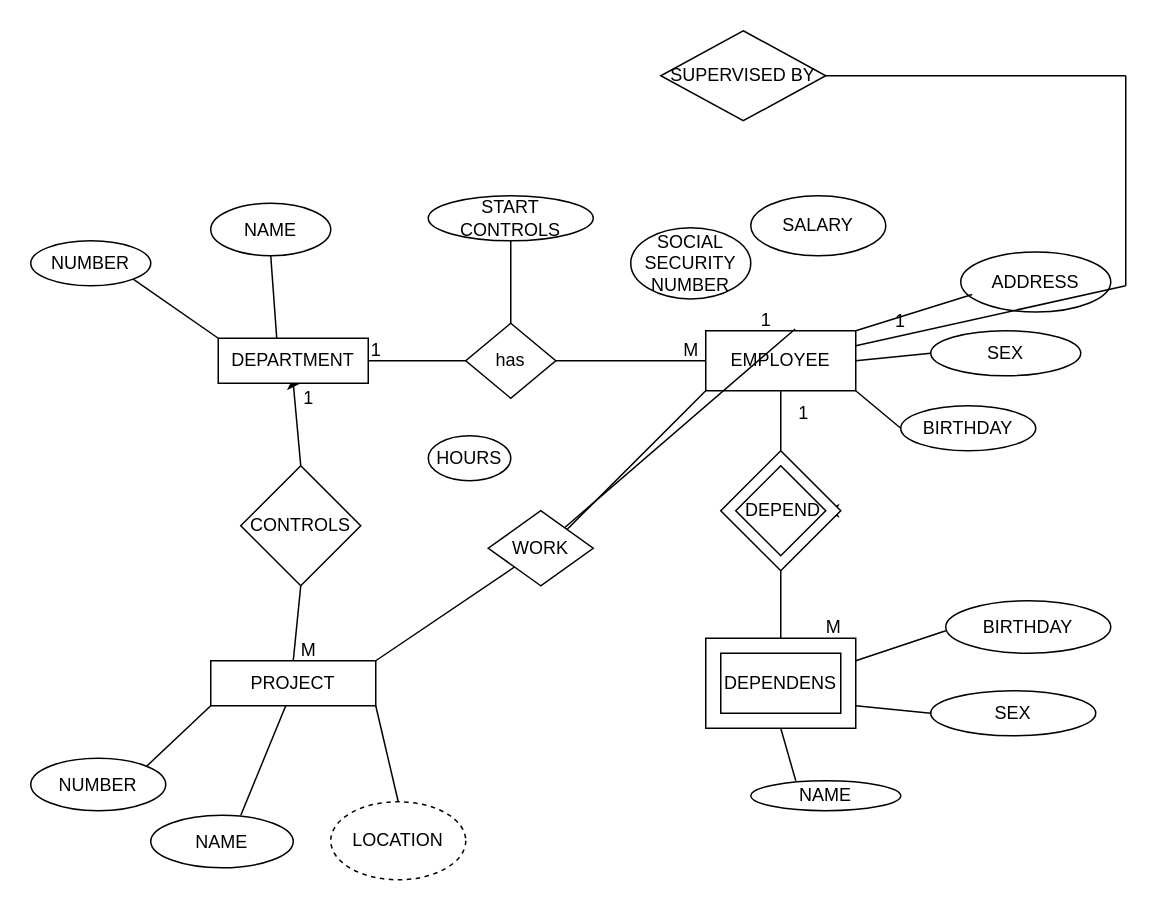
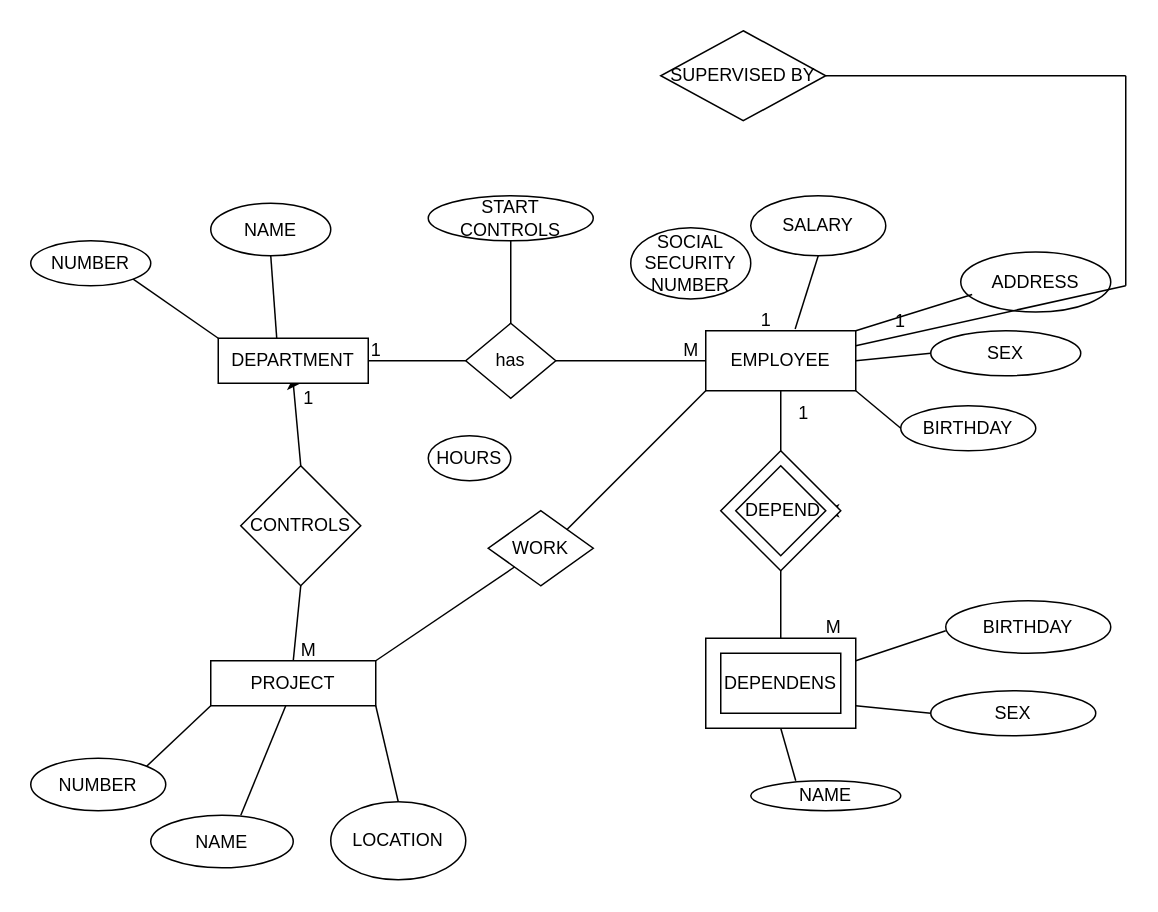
- <mxCell id="45" value="" style="endArrow=none;html=1;rounded=0;exitX=0.596;exitY=-0.03;exitDx=0;exitDy=0;exitPerimeter=0;" edge="1" parent="1" source="9" target="24"><mxGeometry width="50" height="50" relative="1" as="geometry"><mxPoint x="490" y="240" as="sourcePoint" /><mxPoint x="540" y="190" as="targetPoint" /></mxGeometry></mxCell>
+ <mxCell id="45" value="" style="endArrow=none;html=1;rounded=0;entryX=0.5;entryY=1;entryDx=0;entryDy=0;exitX=0.596;exitY=-0.03;exitDx=0;exitDy=0;exitPerimeter=0;" edge="1" parent="1" source="9" target="20"><mxGeometry width="50" height="50" relative="1" as="geometry"><mxPoint x="490" y="240" as="sourcePoint" /><mxPoint x="540" y="190" as="targetPoint" /></mxGeometry></mxCell>
- <mxCell id="35" value="LOCATION" style="ellipse;whiteSpace=wrap;html=1;dashed=1;" vertex="1" parent="1"><mxGeometry x="220" y="534" width="90" height="52" as="geometry" /></mxCell>
+ <mxCell id="35" value="LOCATION" style="ellipse;whiteSpace=wrap;html=1;" vertex="1" parent="1"><mxGeometry x="220" y="534" width="90" height="52" as="geometry" /></mxCell>
